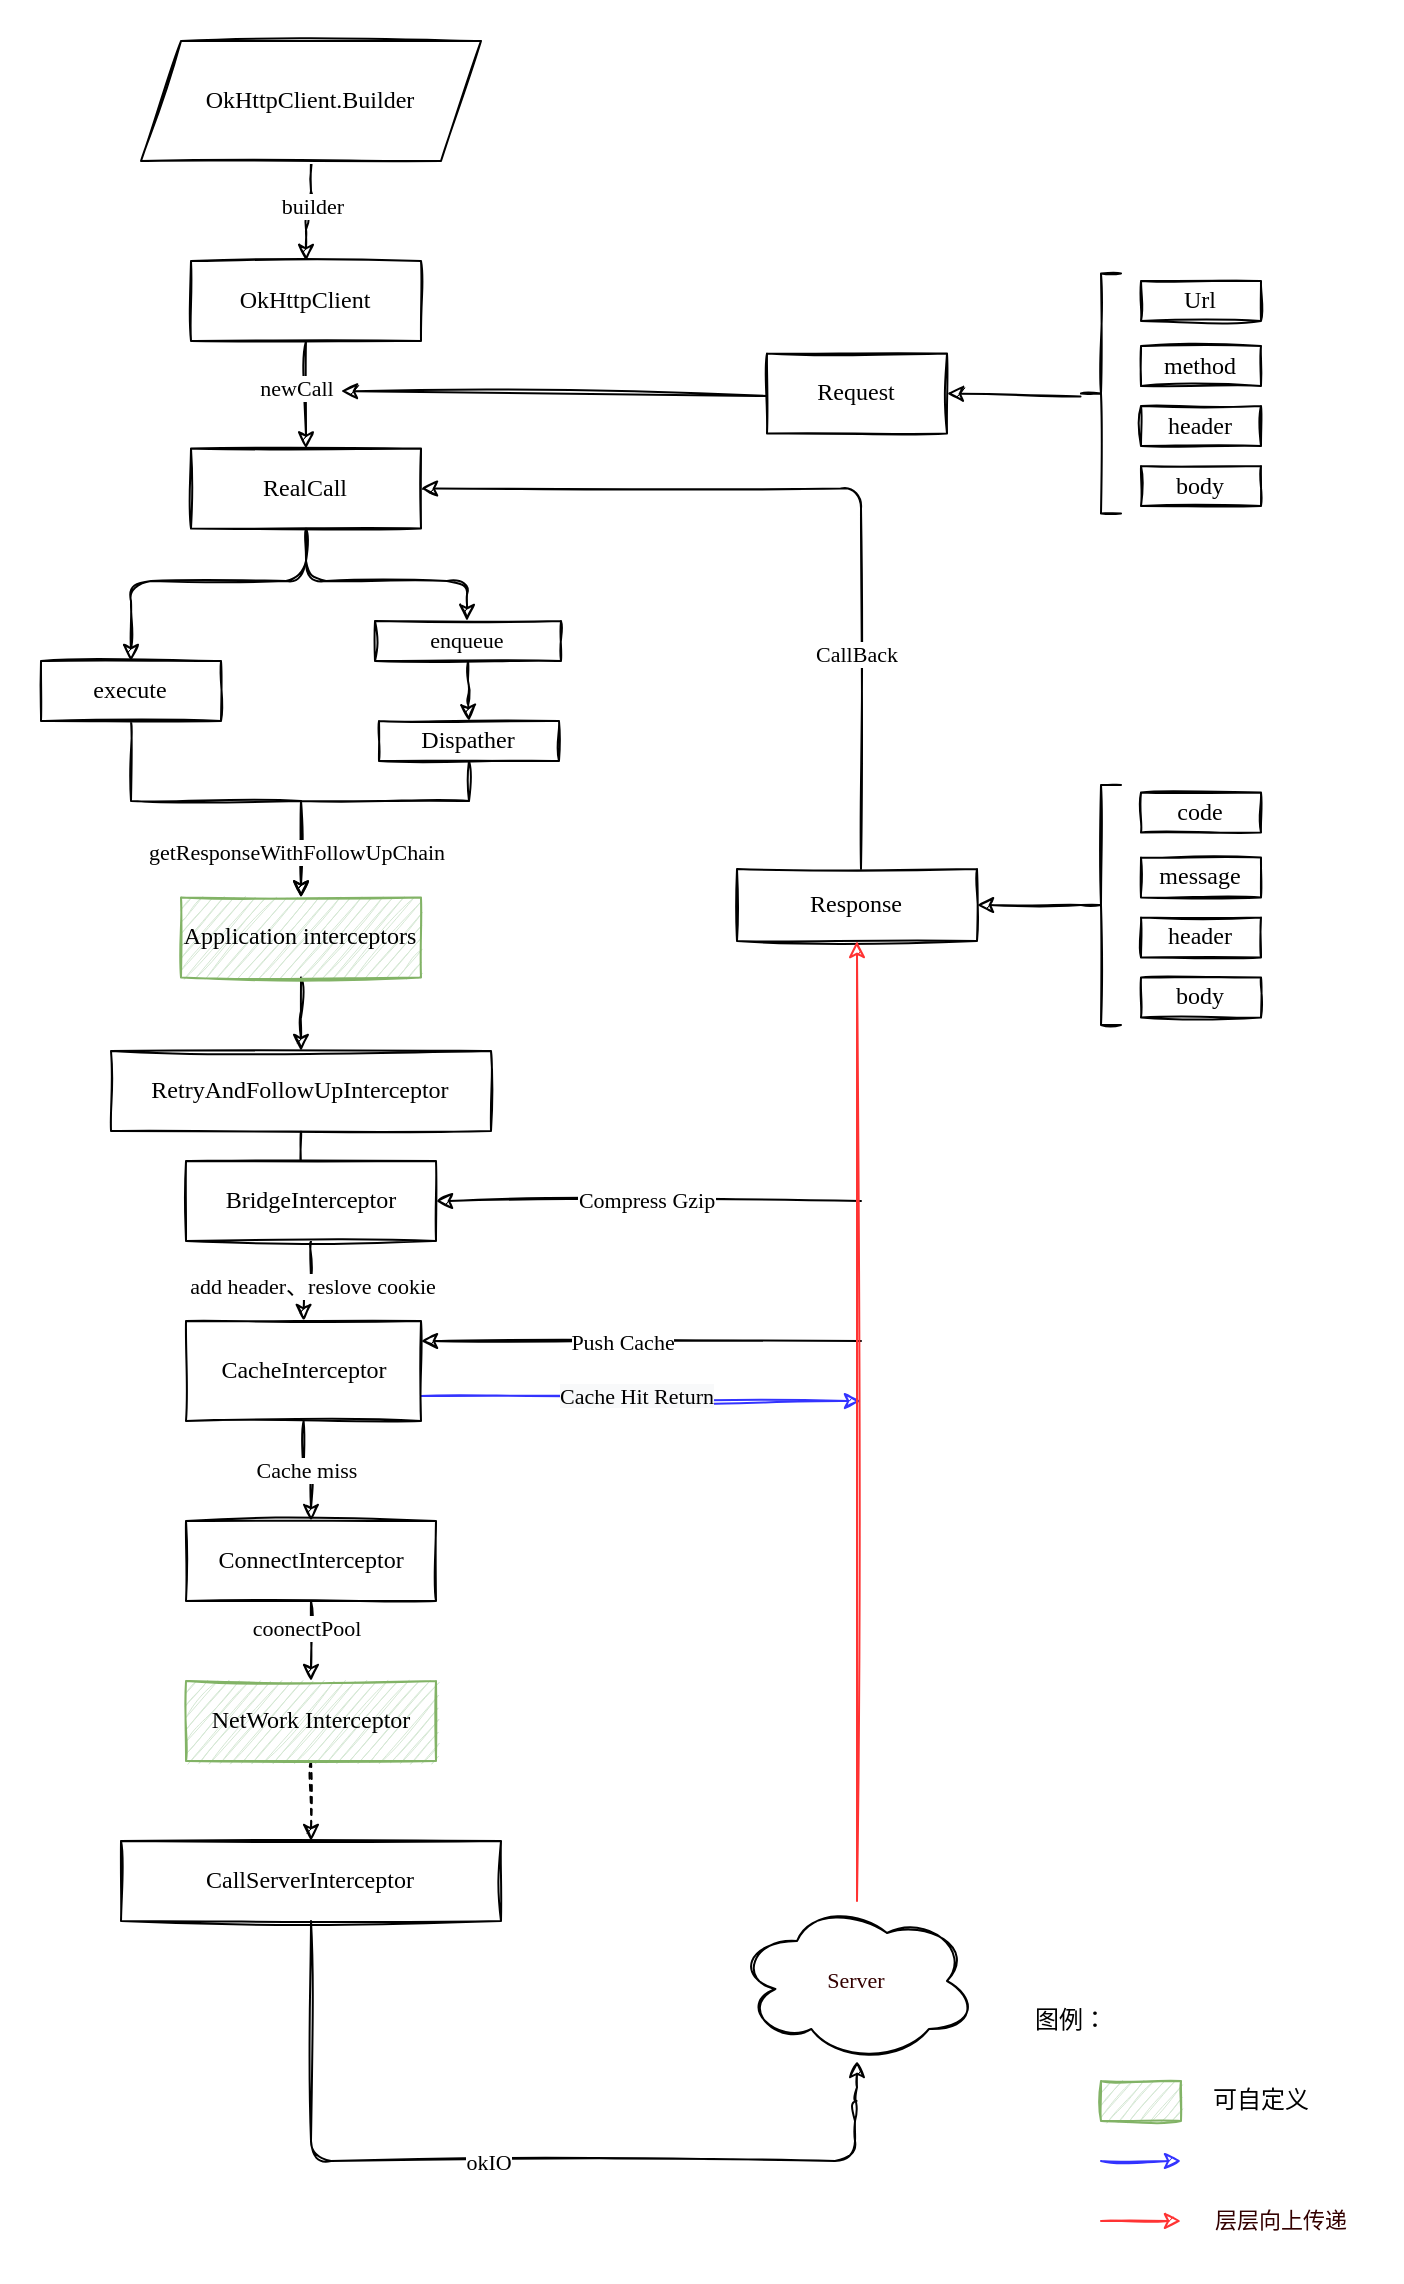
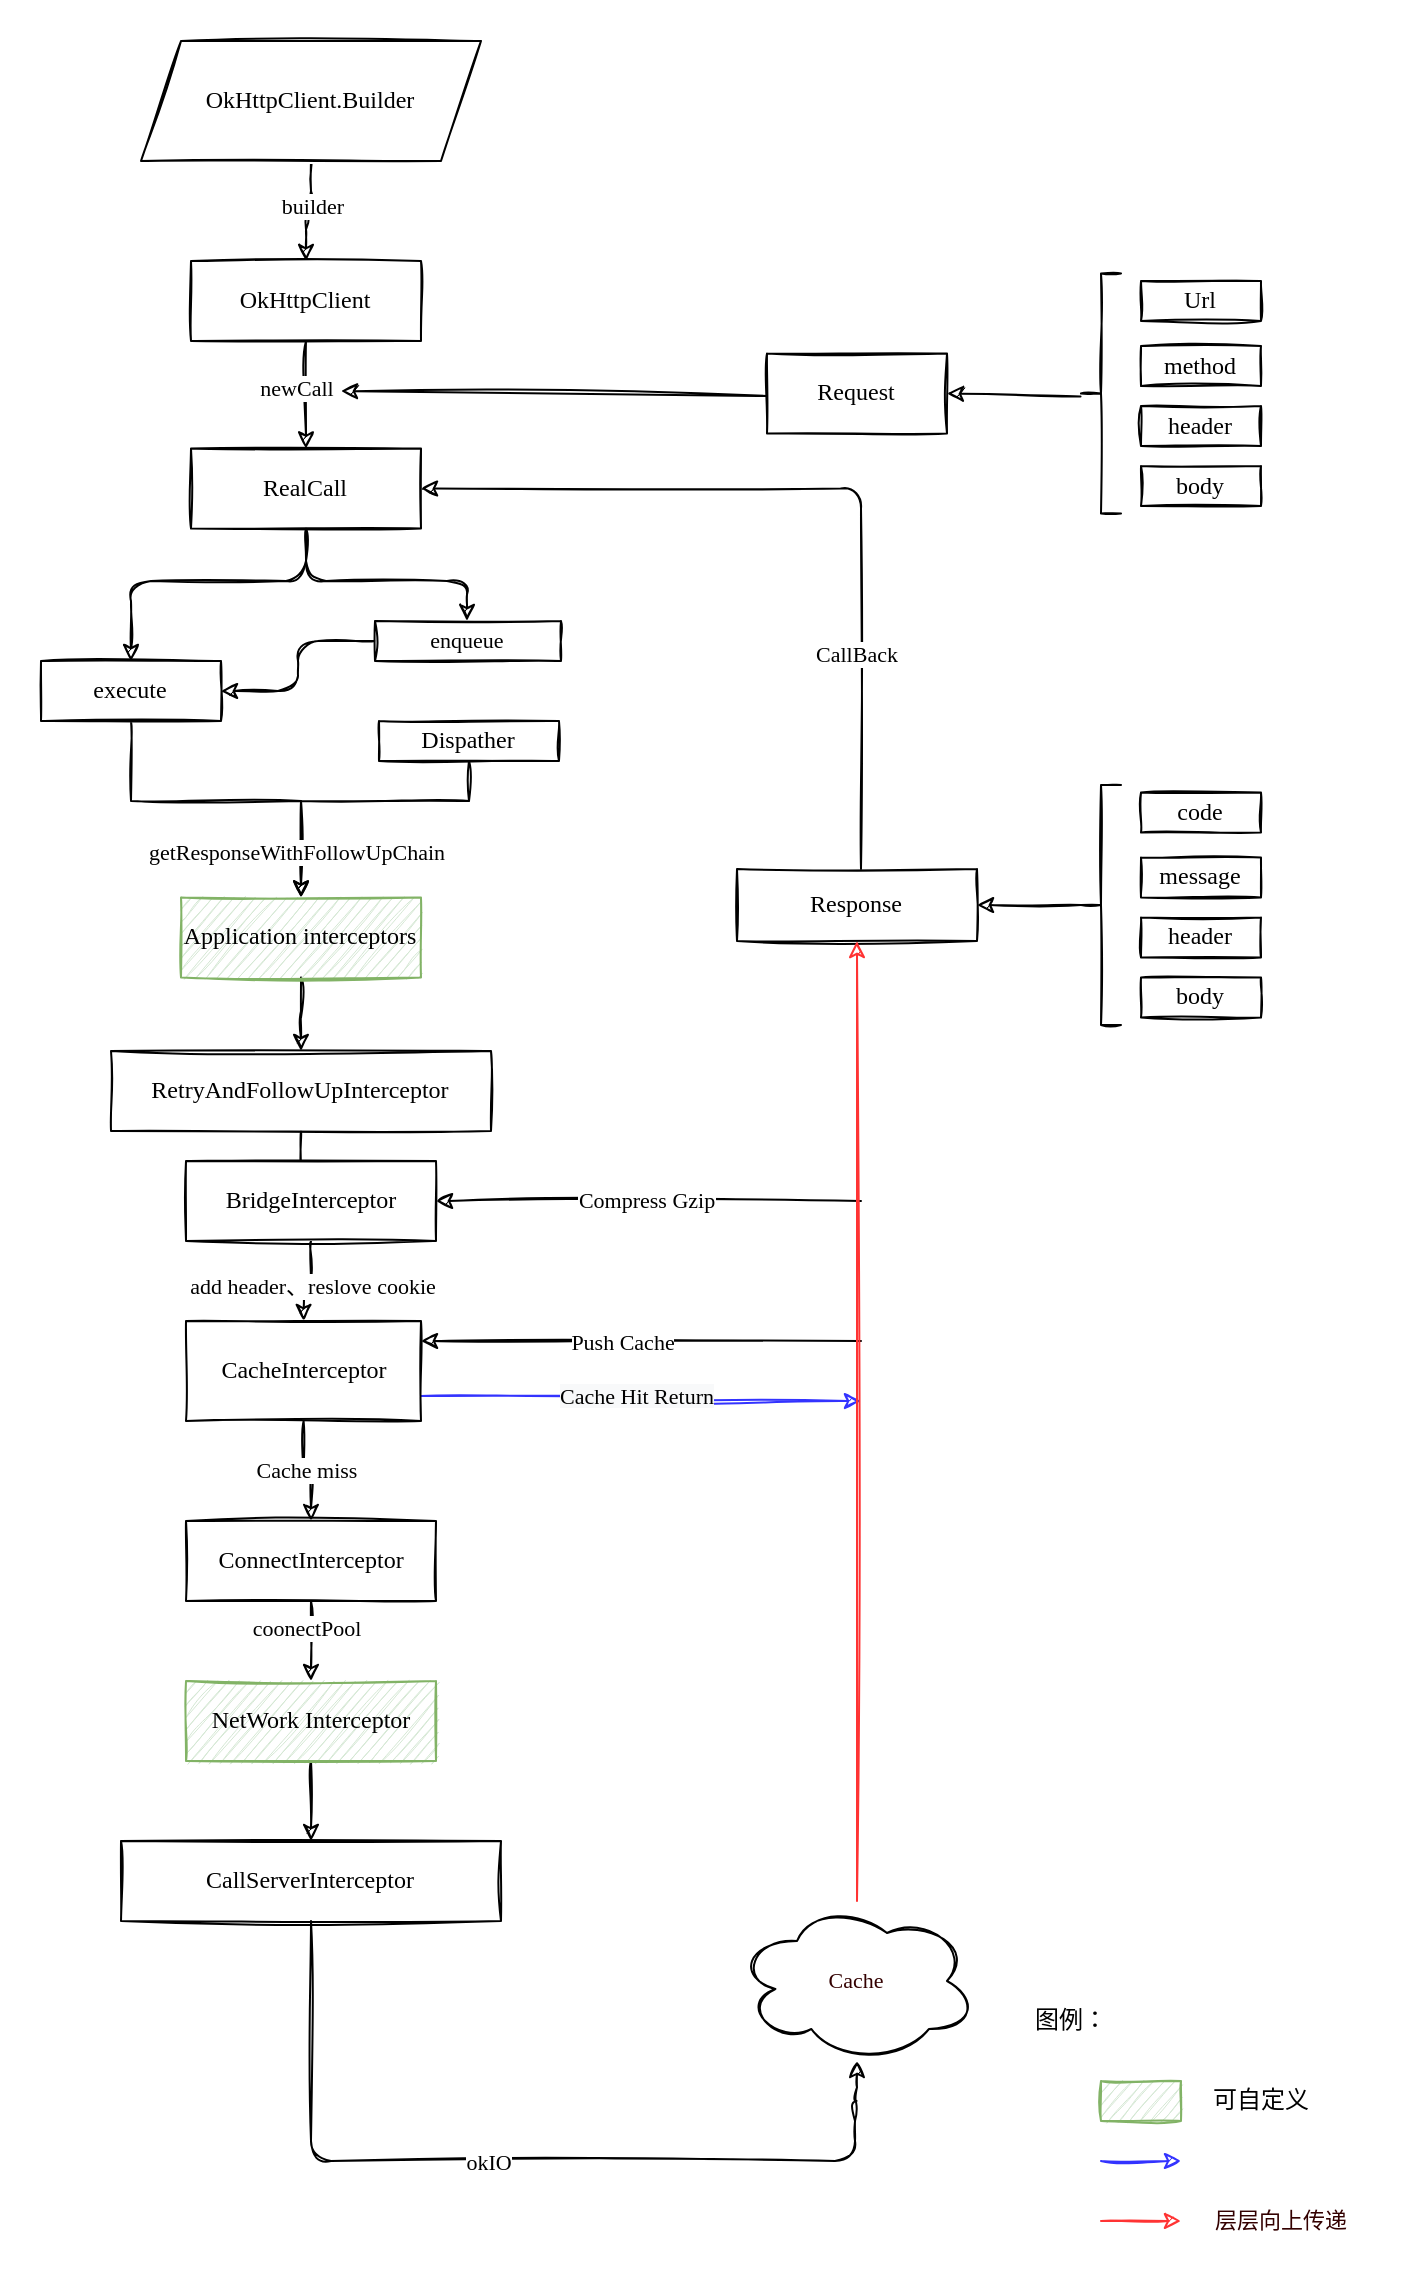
- <mxCell id="15" value="" style="edgeStyle=orthogonalEdgeStyle;orthogonalLoop=1;jettySize=auto;html=1;fontFamily=Comic Sans MS;verticalAlign=middle;sketch=1;" edge="1" parent="1" source="16" target="19"><mxGeometry relative="1" as="geometry" /></mxCell>
+ <mxCell id="15" value="" style="edgeStyle=orthogonalEdgeStyle;orthogonalLoop=1;jettySize=auto;html=1;fontFamily=Comic Sans MS;verticalAlign=middle;sketch=1;" edge="1" parent="1" source="16" target="14"><mxGeometry relative="1" as="geometry" /></mxCell>
- <mxCell id="44" value="" style="edgeStyle=orthogonalEdgeStyle;rounded=0;orthogonalLoop=1;jettySize=auto;html=1;fontFamily=Comic Sans MS;verticalAlign=middle;sketch=1;dashed=1;" edge="1" parent="1" source="45" target="46"><mxGeometry relative="1" as="geometry" /></mxCell>
+ <mxCell id="44" value="" style="edgeStyle=orthogonalEdgeStyle;rounded=0;orthogonalLoop=1;jettySize=auto;html=1;fontFamily=Comic Sans MS;verticalAlign=middle;sketch=1;" edge="1" parent="1" source="45" target="46"><mxGeometry relative="1" as="geometry" /></mxCell>
- <mxCell id="65" value="&lt;span&gt;Server&lt;/span&gt;" style="ellipse;shape=cloud;whiteSpace=wrap;html=1;rounded=0;glass=0;sketch=1;fillColor=#ffffff;fontFamily=Comic Sans MS;fontSize=11;fontColor=#330000;" vertex="1" parent="1"><mxGeometry x="368" y="950" width="120" height="80" as="geometry" /></mxCell>
+ <mxCell id="65" value="&lt;span&gt;Cache&lt;/span&gt;" style="ellipse;shape=cloud;whiteSpace=wrap;html=1;rounded=0;glass=0;sketch=1;fillColor=#ffffff;fontFamily=Comic Sans MS;fontSize=11;fontColor=#330000;" vertex="1" parent="1"><mxGeometry x="368" y="950" width="120" height="80" as="geometry" /></mxCell>
